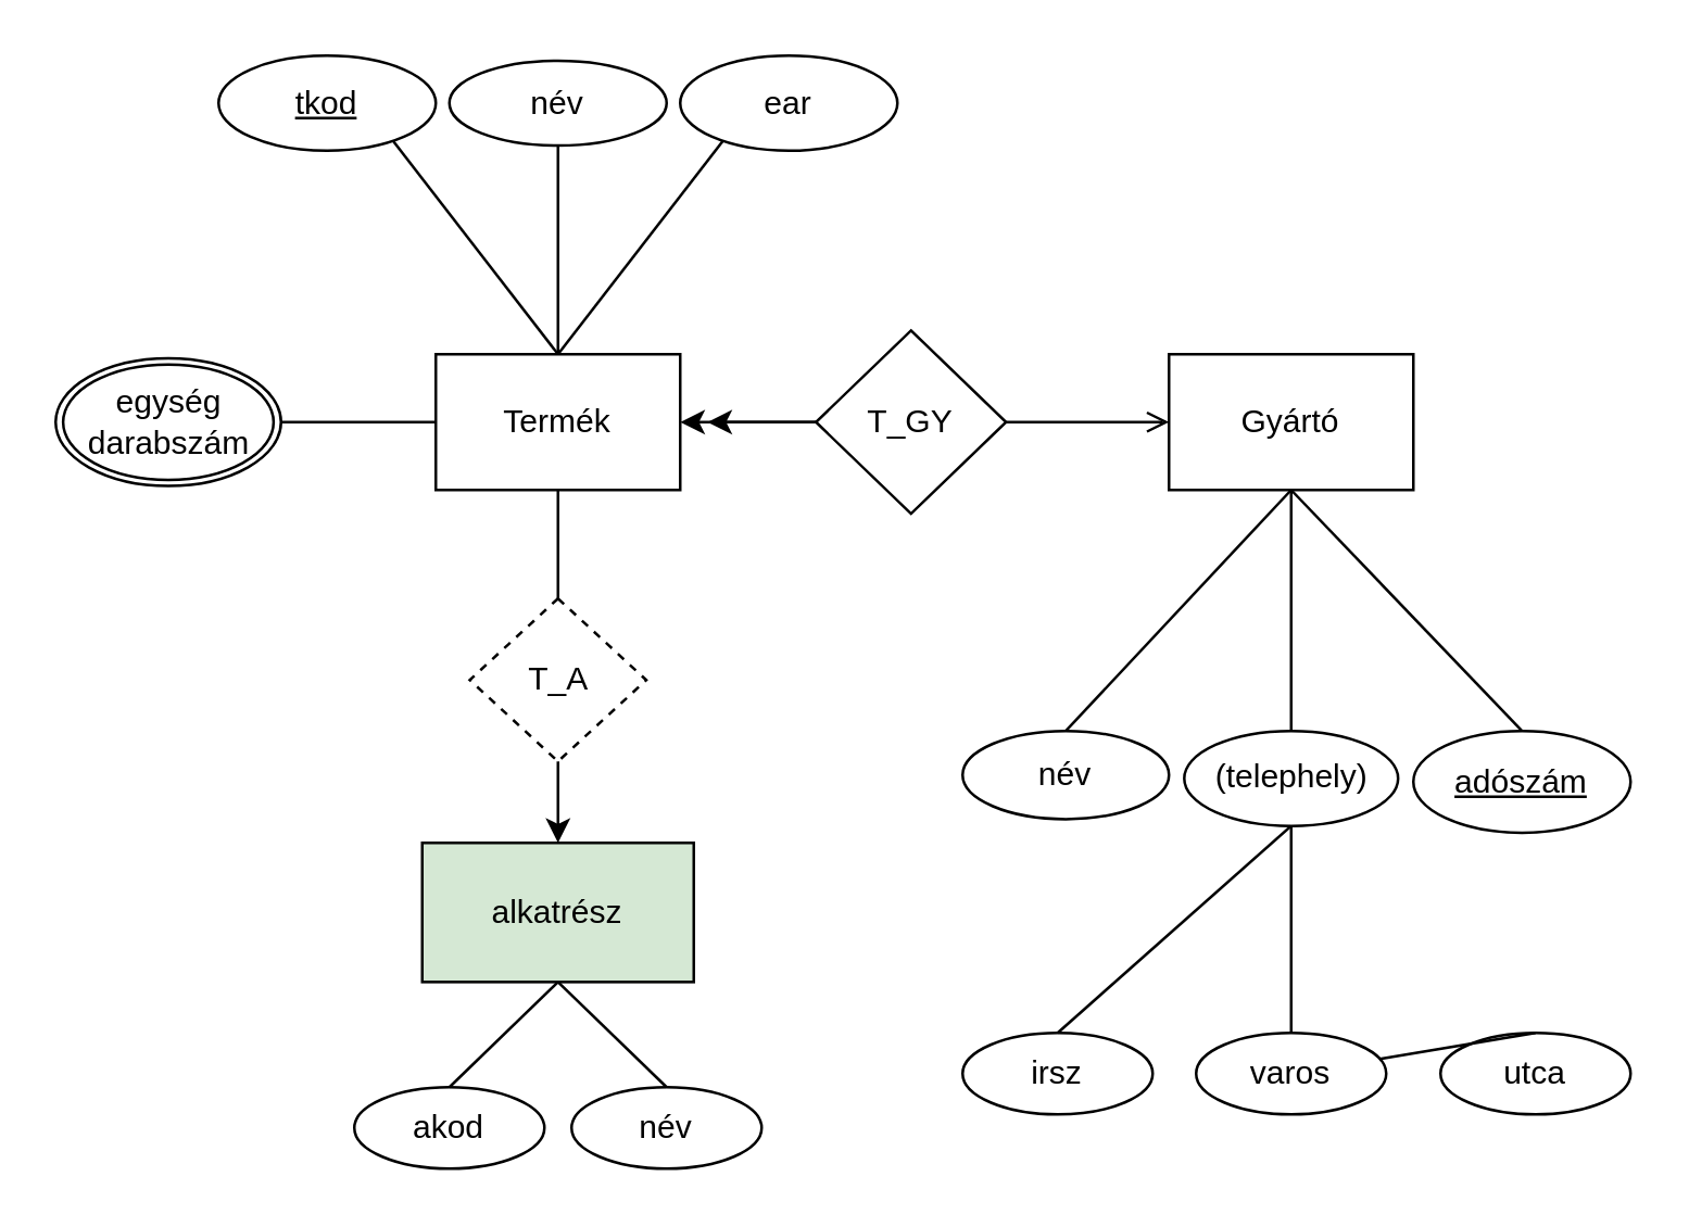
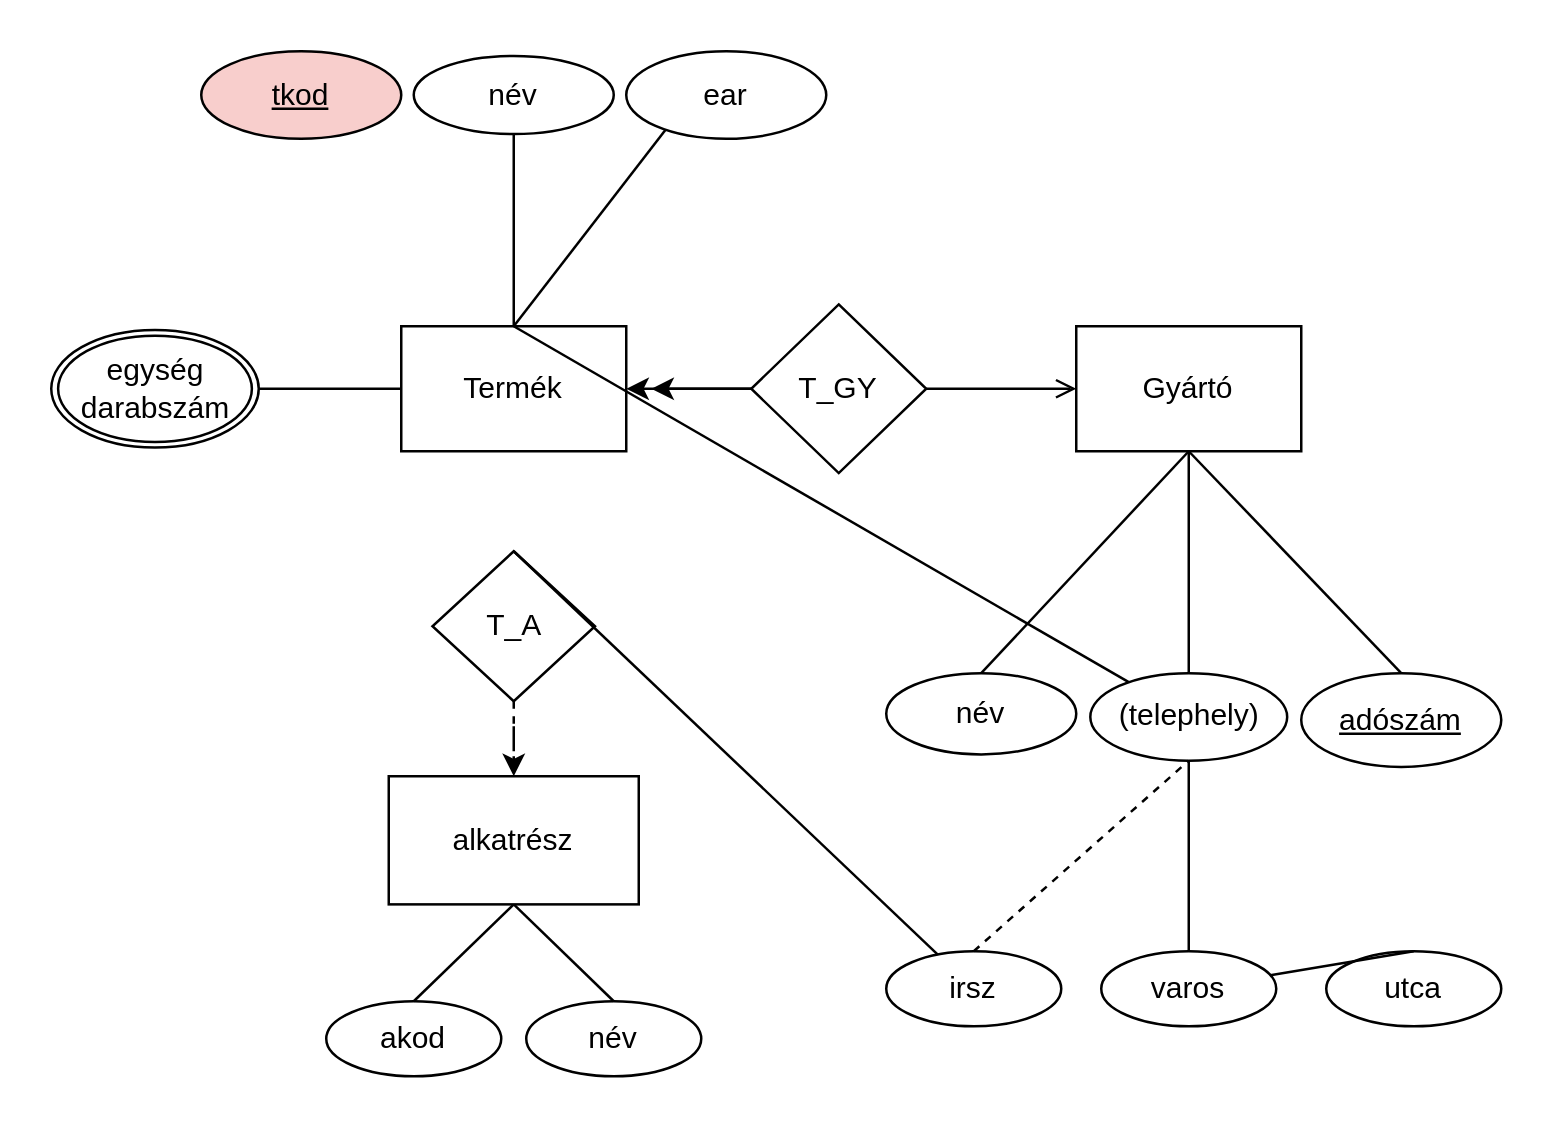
- <mxCell id="14" value="&lt;u&gt;tkod&lt;/u&gt;" style="ellipse;whiteSpace=wrap;html=1;" parent="1" vertex="1"><mxGeometry x="80" y="20" width="80" height="35" as="geometry" /></mxCell>
+ <mxCell id="14" value="&lt;u&gt;tkod&lt;/u&gt;" style="ellipse;whiteSpace=wrap;html=1;fillColor=#f8cecc;" parent="1" vertex="1"><mxGeometry x="80" y="20" width="80" height="35" as="geometry" /></mxCell>
- <mxCell id="7" value="" style="endArrow=none;html=1;rounded=0;entryX=0.5;entryY=0;entryDx=0;entryDy=0;exitX=0.5;exitY=0;exitDx=0;exitDy=0;" parent="1" source="2" target="14" edge="1"><mxGeometry width="50" height="50" relative="1" as="geometry"><mxPoint x="160" y="130" as="sourcePoint" /><mxPoint x="49.749" y="260.251" as="targetPoint" /></mxGeometry></mxCell>
+ <mxCell id="7" value="" style="endArrow=none;html=1;rounded=0;exitX=0.5;exitY=0;exitDx=0;exitDy=0;" parent="1" source="2" target="18" edge="1"><mxGeometry width="50" height="50" relative="1" as="geometry"><mxPoint x="160" y="130" as="sourcePoint" /><mxPoint x="49.749" y="260.251" as="targetPoint" /></mxGeometry></mxCell>
- <mxCell id="29" value="" style="endArrow=none;html=1;rounded=0;entryX=0.5;entryY=1;entryDx=0;entryDy=0;exitX=0.5;exitY=0;exitDx=0;exitDy=0;" edge="1" parent="1" source="28" target="2"><mxGeometry width="50" height="50" relative="1" as="geometry"><mxPoint x="290" y="270" as="sourcePoint" /><mxPoint x="340" y="220" as="targetPoint" /></mxGeometry></mxCell>
+ <mxCell id="29" value="" style="endArrow=none;html=1;rounded=0;exitX=0.5;exitY=0;exitDx=0;exitDy=0;" edge="1" parent="1" source="28" target="20"><mxGeometry width="50" height="50" relative="1" as="geometry"><mxPoint x="290" y="270" as="sourcePoint" /><mxPoint x="340" y="220" as="targetPoint" /></mxGeometry></mxCell>
- <mxCell id="28" value="T_A" style="rhombus;whiteSpace=wrap;html=1;dashed=1;" vertex="1" parent="1"><mxGeometry x="172.5" y="220" width="65" height="60" as="geometry" /></mxCell>
+ <mxCell id="28" value="T_A" style="rhombus;whiteSpace=wrap;html=1;" vertex="1" parent="1"><mxGeometry x="172.5" y="220" width="65" height="60" as="geometry" /></mxCell>
- <mxCell id="27" style="edgeStyle=orthogonalEdgeStyle;rounded=0;orthogonalLoop=1;jettySize=auto;html=1;" edge="1" parent="1" source="28" target="37"><mxGeometry relative="1" as="geometry" /></mxCell>
+ <mxCell id="27" style="edgeStyle=orthogonalEdgeStyle;rounded=0;orthogonalLoop=1;jettySize=auto;html=1;dashed=1;" edge="1" parent="1" source="28" target="37"><mxGeometry relative="1" as="geometry" /></mxCell>
- <mxCell id="37" value="alkatrész" style="rounded=0;whiteSpace=wrap;html=1;fillColor=#d5e8d4;" vertex="1" parent="1"><mxGeometry x="155" y="310" width="100" height="51.25" as="geometry" /></mxCell>
+ <mxCell id="37" value="alkatrész" style="rounded=0;whiteSpace=wrap;html=1;" vertex="1" parent="1"><mxGeometry x="155" y="310" width="100" height="51.25" as="geometry" /></mxCell>
- <mxCell id="24" value="" style="endArrow=none;html=1;rounded=0;entryX=0.5;entryY=1;entryDx=0;entryDy=0;exitX=0.5;exitY=0;exitDx=0;exitDy=0;" edge="1" parent="1" source="20" target="18"><mxGeometry width="50" height="50" relative="1" as="geometry"><mxPoint x="290" y="340" as="sourcePoint" /><mxPoint x="340" y="290" as="targetPoint" /></mxGeometry></mxCell>
+ <mxCell id="24" value="" style="endArrow=none;html=1;rounded=0;entryX=0.5;entryY=1;entryDx=0;entryDy=0;exitX=0.5;exitY=0;exitDx=0;exitDy=0;dashed=1;" edge="1" parent="1" source="20" target="18"><mxGeometry width="50" height="50" relative="1" as="geometry"><mxPoint x="290" y="340" as="sourcePoint" /><mxPoint x="340" y="290" as="targetPoint" /></mxGeometry></mxCell>
